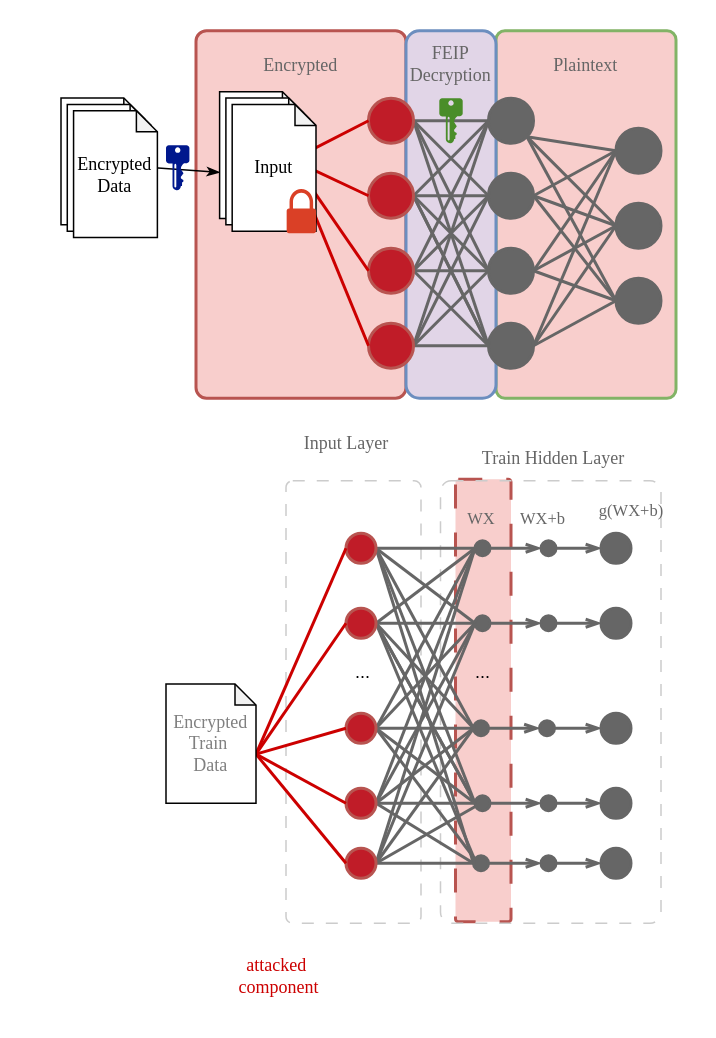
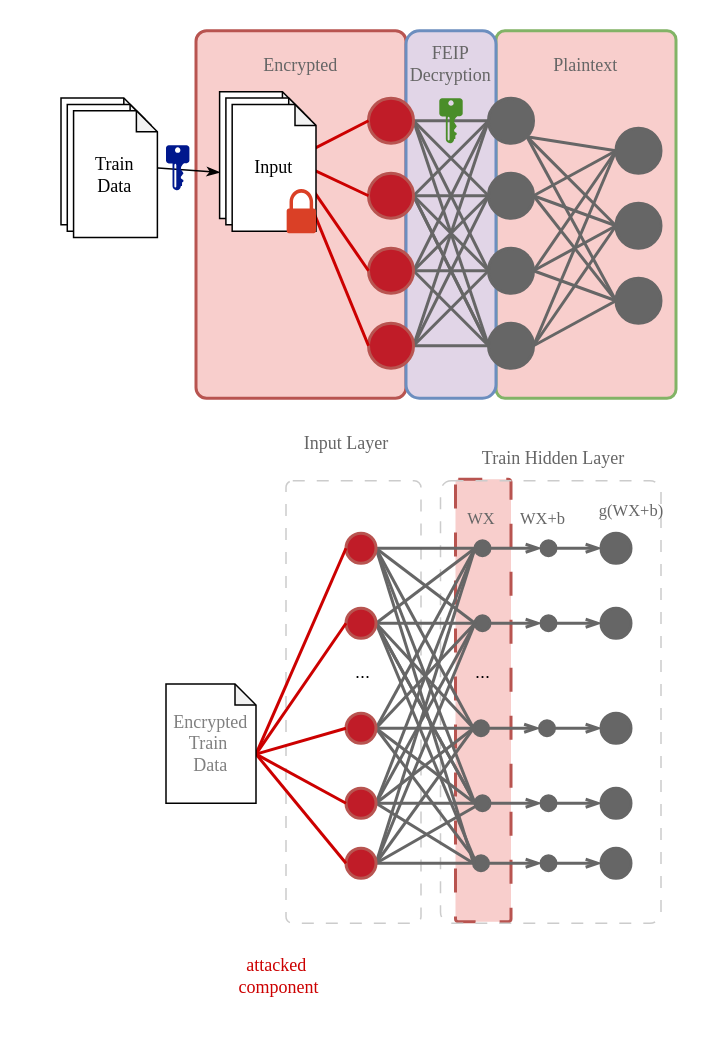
- <mxCell id="56" value="&lt;font face=&quot;Times New Roman&quot;&gt;Encrypted&lt;br&gt;Data&lt;/font&gt;" style="shape=note;whiteSpace=wrap;html=1;backgroundOutline=1;darkOpacity=0.05;size=14;" parent="52" vertex="1"><mxGeometry x="28.382" y="18.311" width="55.882" height="84.507" as="geometry" /></mxCell>
+ <mxCell id="56" value="&lt;font face=&quot;Times New Roman&quot;&gt;Train&lt;br&gt;Data&lt;/font&gt;" style="shape=note;whiteSpace=wrap;html=1;backgroundOutline=1;darkOpacity=0.05;size=14;" parent="52" vertex="1"><mxGeometry x="28.382" y="18.311" width="55.882" height="84.507" as="geometry" /></mxCell>
